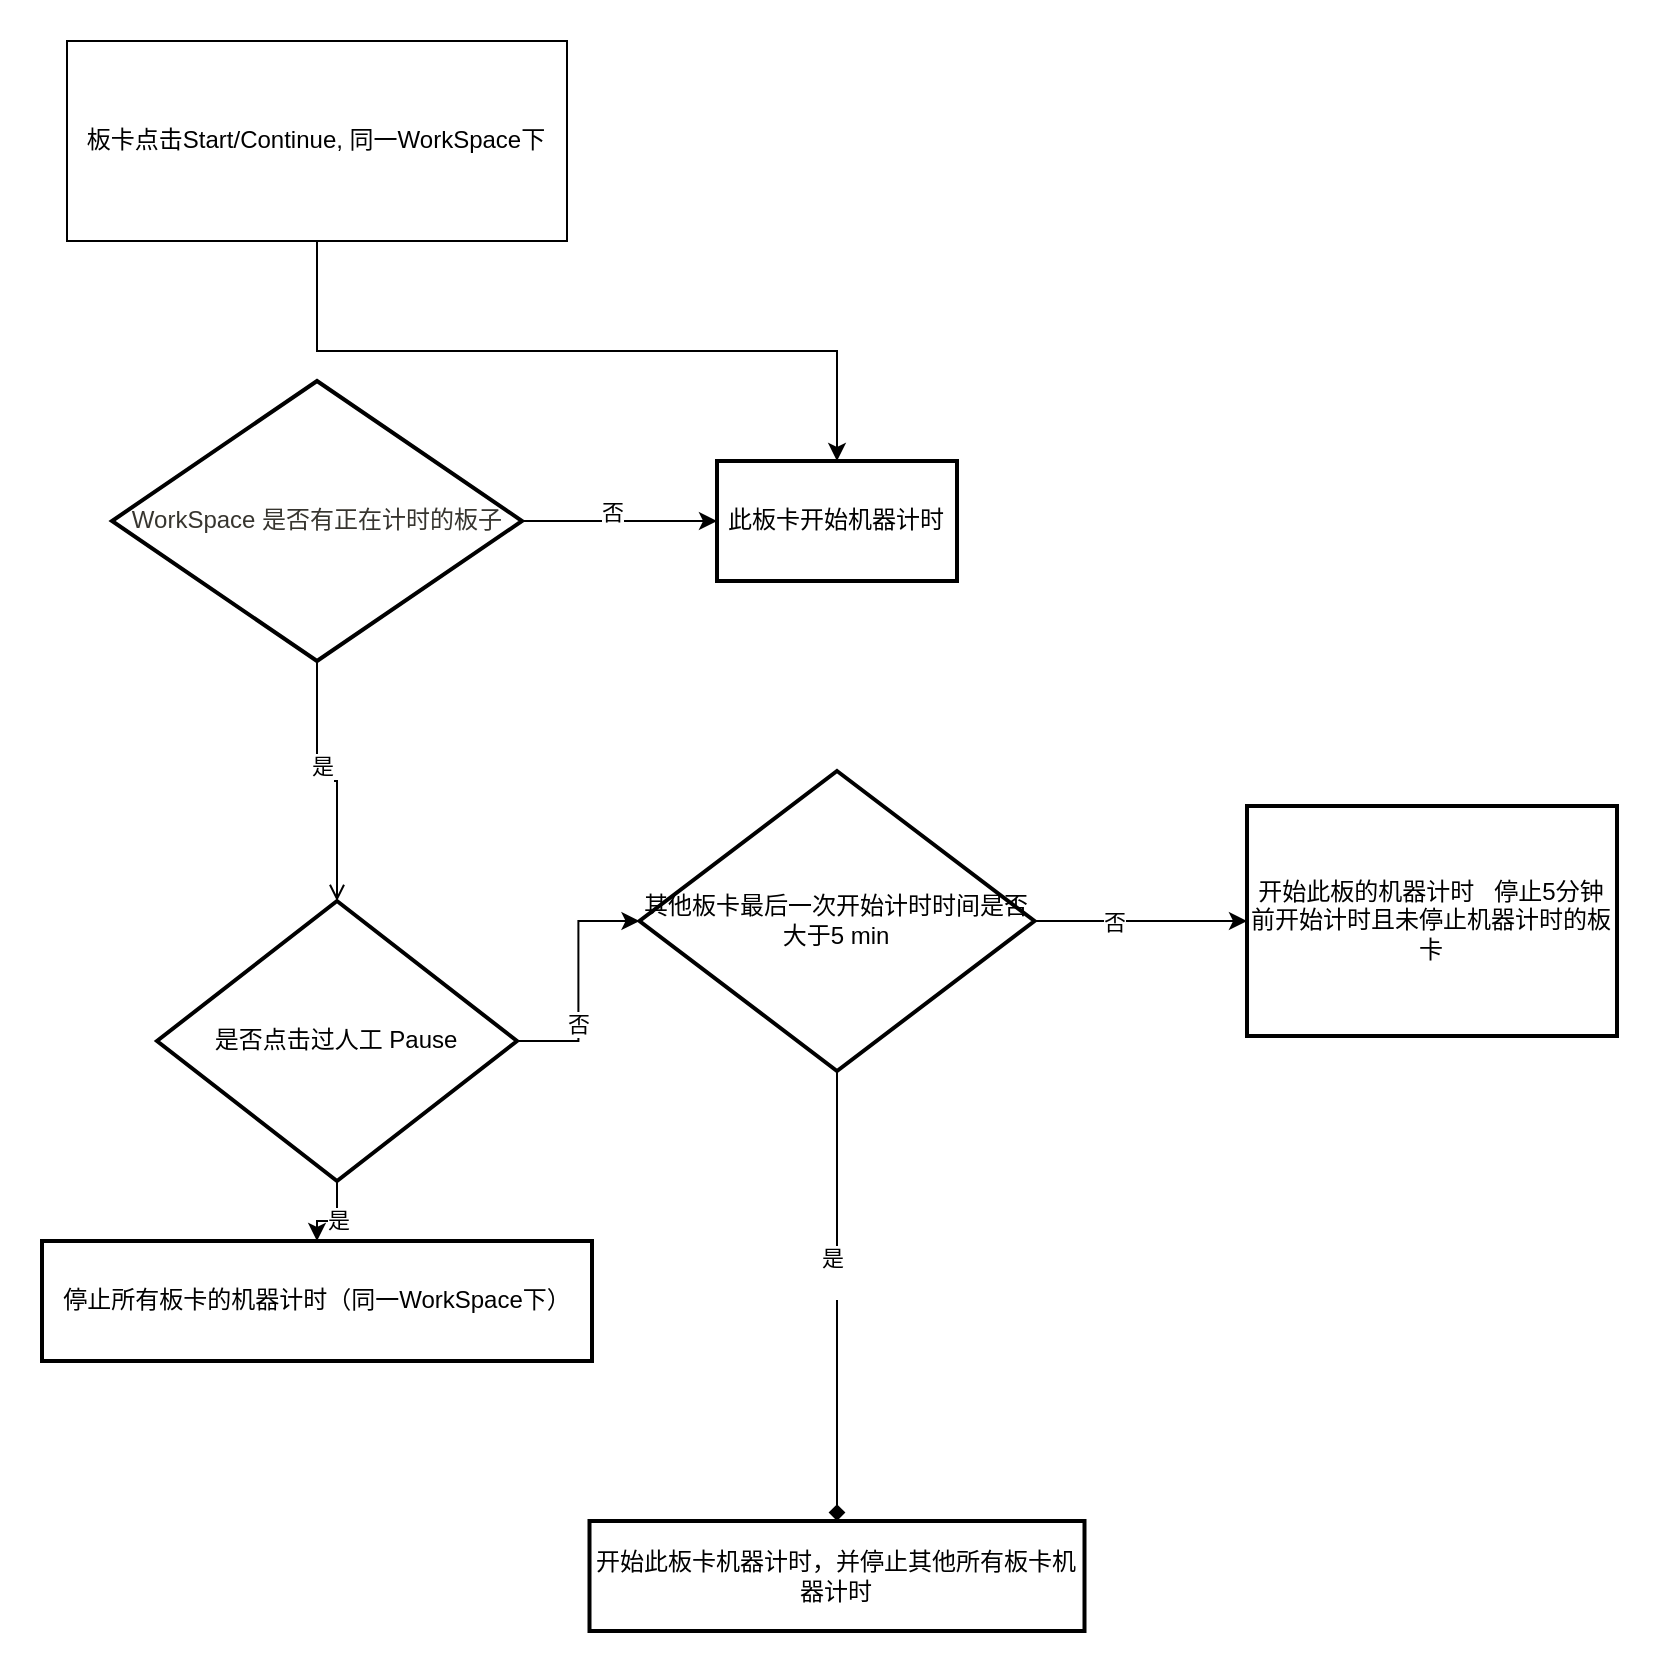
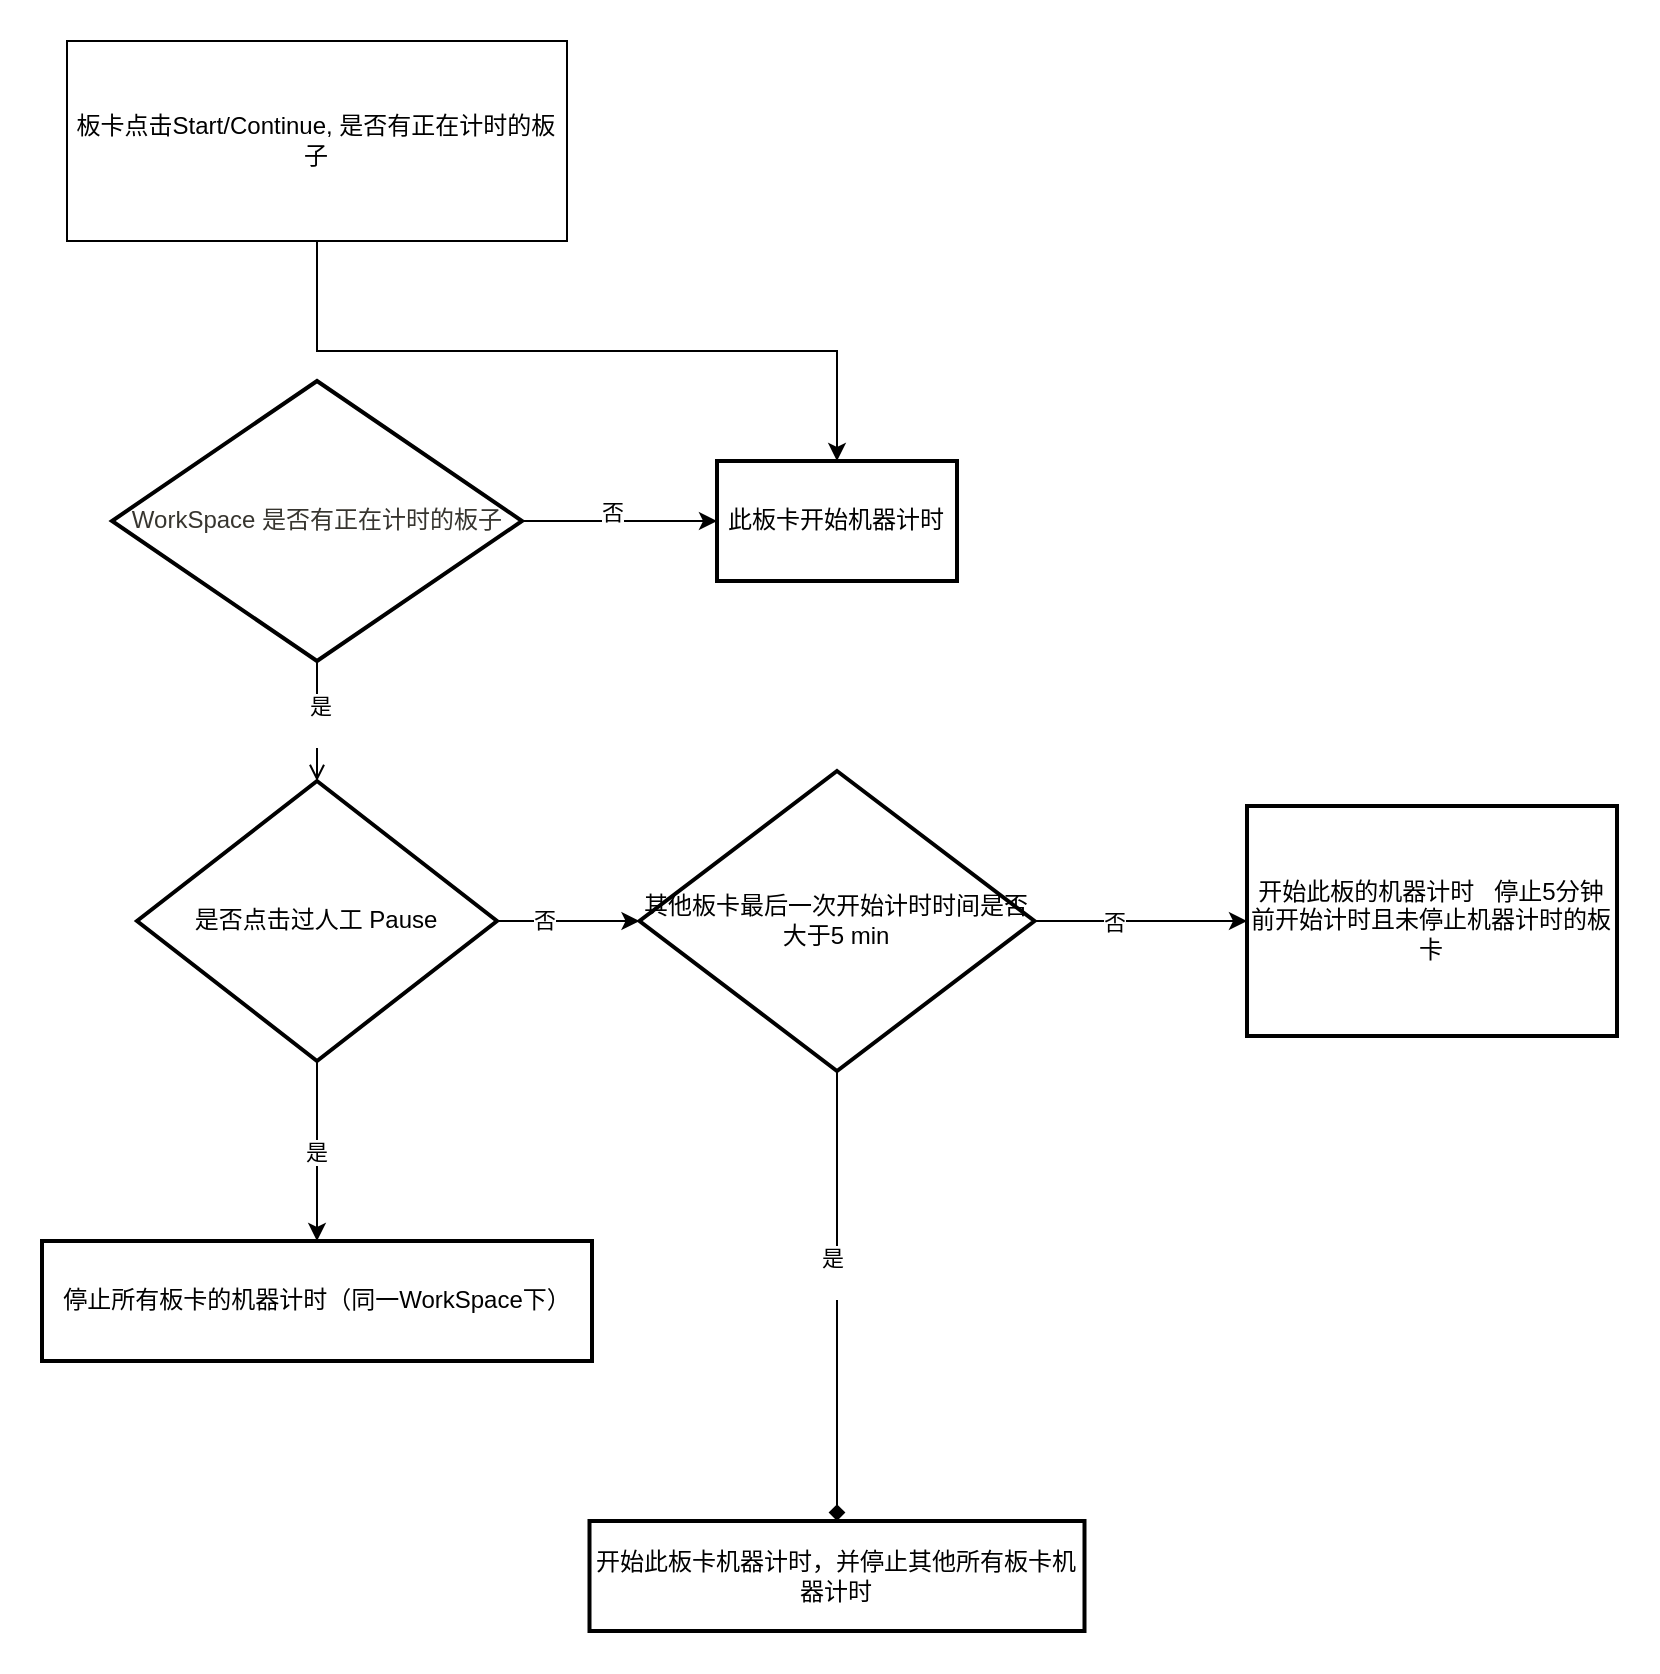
- <mxCell id="3" value="板卡点击Start/Continue, 同一WorkSpace下" style="rounded=0;whiteSpace=wrap;html=1;" vertex="1" parent="1"><mxGeometry x="33" y="20" width="250" height="100" as="geometry" /></mxCell>
+ <mxCell id="3" value="板卡点击Start/Continue, 是否有正在计时的板子" style="rounded=0;whiteSpace=wrap;html=1;" vertex="1" parent="1"><mxGeometry x="33" y="20" width="250" height="100" as="geometry" /></mxCell>
- <mxCell id="13" value="是否点击过人工 Pause" style="strokeWidth=2;html=1;shape=mxgraph.flowchart.decision;whiteSpace=wrap;" vertex="1" parent="1"><mxGeometry x="78" y="450" width="180" height="140" as="geometry" /></mxCell>
+ <mxCell id="13" value="是否点击过人工 Pause" style="strokeWidth=2;html=1;shape=mxgraph.flowchart.decision;whiteSpace=wrap;" vertex="1" parent="1"><mxGeometry x="68" y="390" width="180" height="140" as="geometry" /></mxCell>
